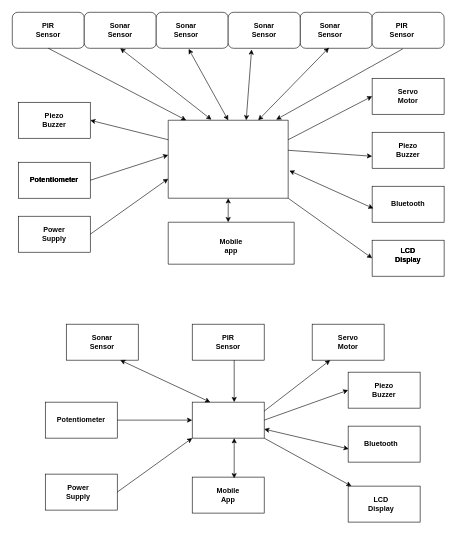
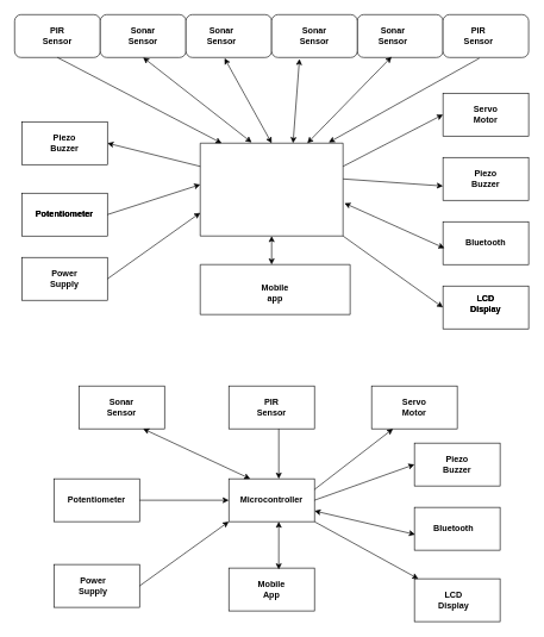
+ <mxCell id="50" value="&lt;b&gt;Microcontroller&lt;/b&gt;" style="text;html=1;strokeColor=none;fillColor=none;align=center;verticalAlign=middle;whiteSpace=wrap;rounded=0;" parent="1" vertex="1"><mxGeometry x="350" y="685" width="60" height="30" as="geometry" /></mxCell>
